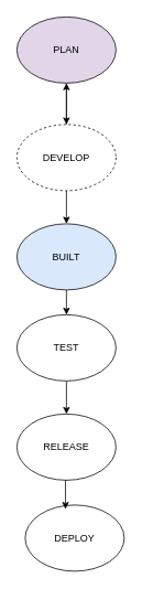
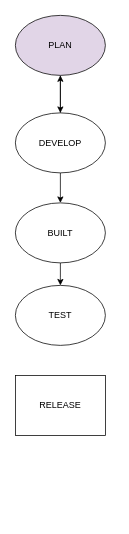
- <mxCell id="7" value="DEVELOP" style="ellipse;whiteSpace=wrap;html=1;dashed=1;" vertex="1" parent="1"><mxGeometry x="20" y="150" width="120" height="80" as="geometry" /></mxCell>
+ <mxCell id="7" value="DEVELOP" style="ellipse;whiteSpace=wrap;html=1;" vertex="1" parent="1"><mxGeometry x="20" y="150" width="120" height="80" as="geometry" /></mxCell>
- <mxCell id="10" value="BUILT" style="ellipse;whiteSpace=wrap;html=1;fillColor=#dae8fc;" vertex="1" parent="1"><mxGeometry x="20" y="270" width="120" height="80" as="geometry" /></mxCell>
+ <mxCell id="10" value="BUILT" style="ellipse;whiteSpace=wrap;html=1;" vertex="1" parent="1"><mxGeometry x="20" y="270" width="120" height="80" as="geometry" /></mxCell>
- <mxCell id="5" style="edgeStyle=orthogonalEdgeStyle;rounded=0;orthogonalLoop=1;jettySize=auto;html=1;exitX=0.5;exitY=1;exitDx=0;exitDy=0;" edge="1" parent="1" source="14" target="11"><mxGeometry relative="1" as="geometry"><mxPoint x="80" y="500" as="targetPoint" /><Array as="points" /></mxGeometry></mxCell>
- <mxCell id="11" value="RELEASE" style="ellipse;whiteSpace=wrap;html=1;" vertex="1" parent="1"><mxGeometry x="20" y="500" width="120" height="80" as="geometry" /></mxCell>
+ <mxCell id="11" value="RELEASE" style="whiteSpace=wrap;html=1;rounded=0;" vertex="1" parent="1"><mxGeometry x="20" y="500" width="120" height="80" as="geometry" /></mxCell>
- <mxCell id="13" style="edgeStyle=orthogonalEdgeStyle;rounded=0;orthogonalLoop=1;jettySize=auto;html=1;exitX=0.5;exitY=1;exitDx=0;exitDy=0;entryX=0.407;entryY=0.06;entryDx=0;entryDy=0;entryPerimeter=0;" edge="1" parent="1" source="11" target="12"><mxGeometry relative="1" as="geometry" /></mxCell>
- <mxCell id="12" value="DEPLOY" style="ellipse;whiteSpace=wrap;html=1;" vertex="1" parent="1"><mxGeometry x="30" y="610" width="120" height="80" as="geometry" /></mxCell>
